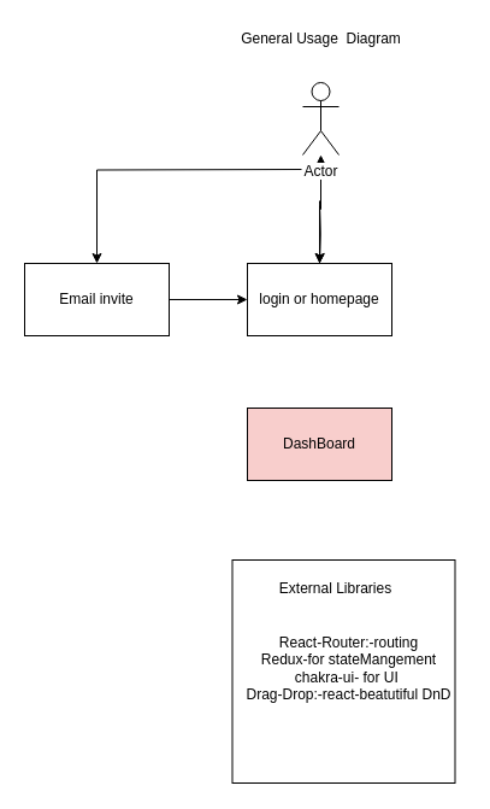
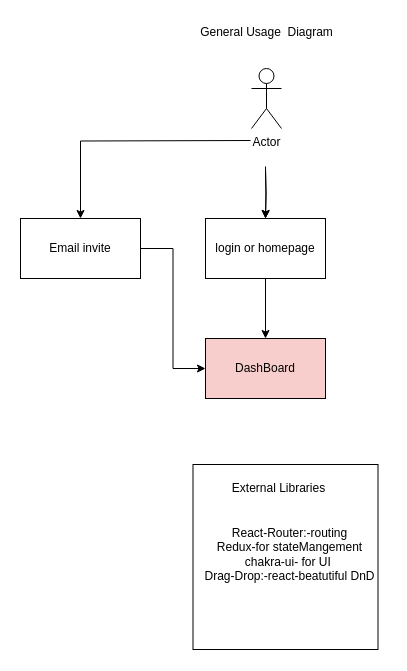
- <mxCell id="3" style="edgeStyle=orthogonalEdgeStyle;rounded=0;orthogonalLoop=1;jettySize=auto;html=1;" parent="1" source="4" target="7" edge="1"><mxGeometry relative="1" as="geometry" /></mxCell>
+ <mxCell id="3" style="edgeStyle=orthogonalEdgeStyle;rounded=0;orthogonalLoop=1;jettySize=auto;html=1;entryX=0.5;entryY=0;entryDx=0;entryDy=0;" parent="1" source="4" target="8" edge="1"><mxGeometry relative="1" as="geometry" /></mxCell>
- <mxCell id="9" style="edgeStyle=orthogonalEdgeStyle;rounded=0;orthogonalLoop=1;jettySize=auto;html=1;" parent="1" source="10" target="4" edge="1"><mxGeometry relative="1" as="geometry" /></mxCell>
+ <mxCell id="9" style="edgeStyle=orthogonalEdgeStyle;rounded=0;orthogonalLoop=1;jettySize=auto;html=1;entryX=0;entryY=0.5;entryDx=0;entryDy=0;" parent="1" source="10" target="8" edge="1"><mxGeometry relative="1" as="geometry" /></mxCell>
